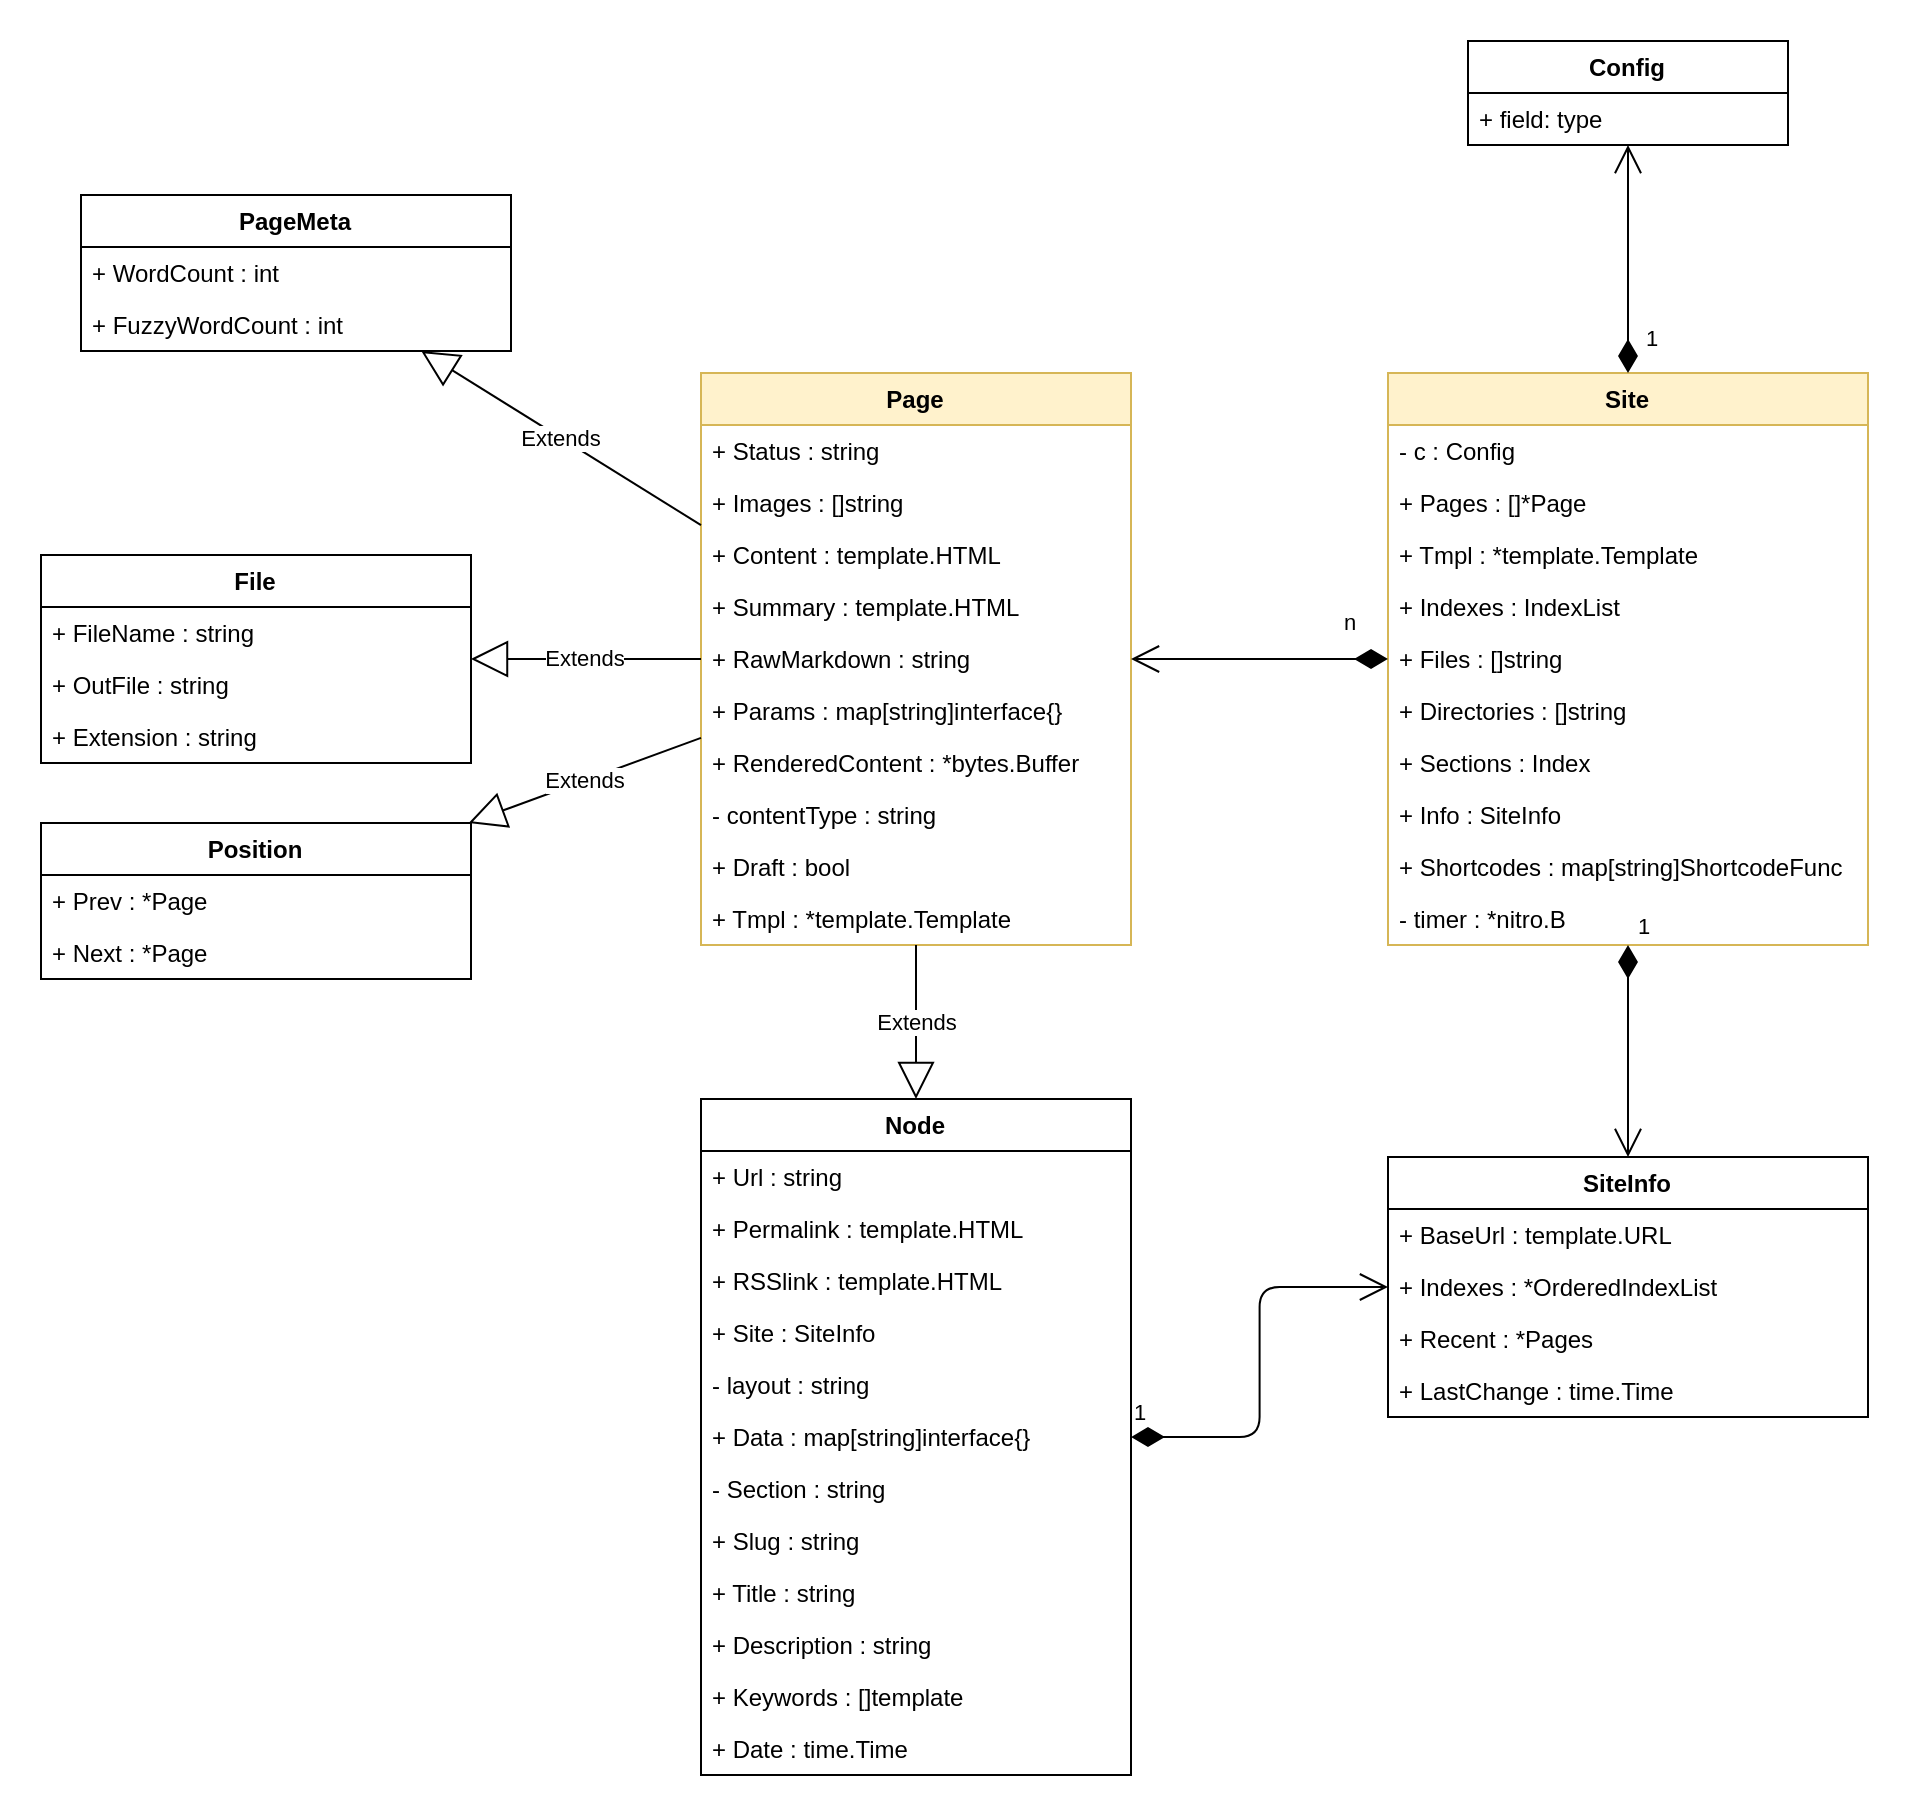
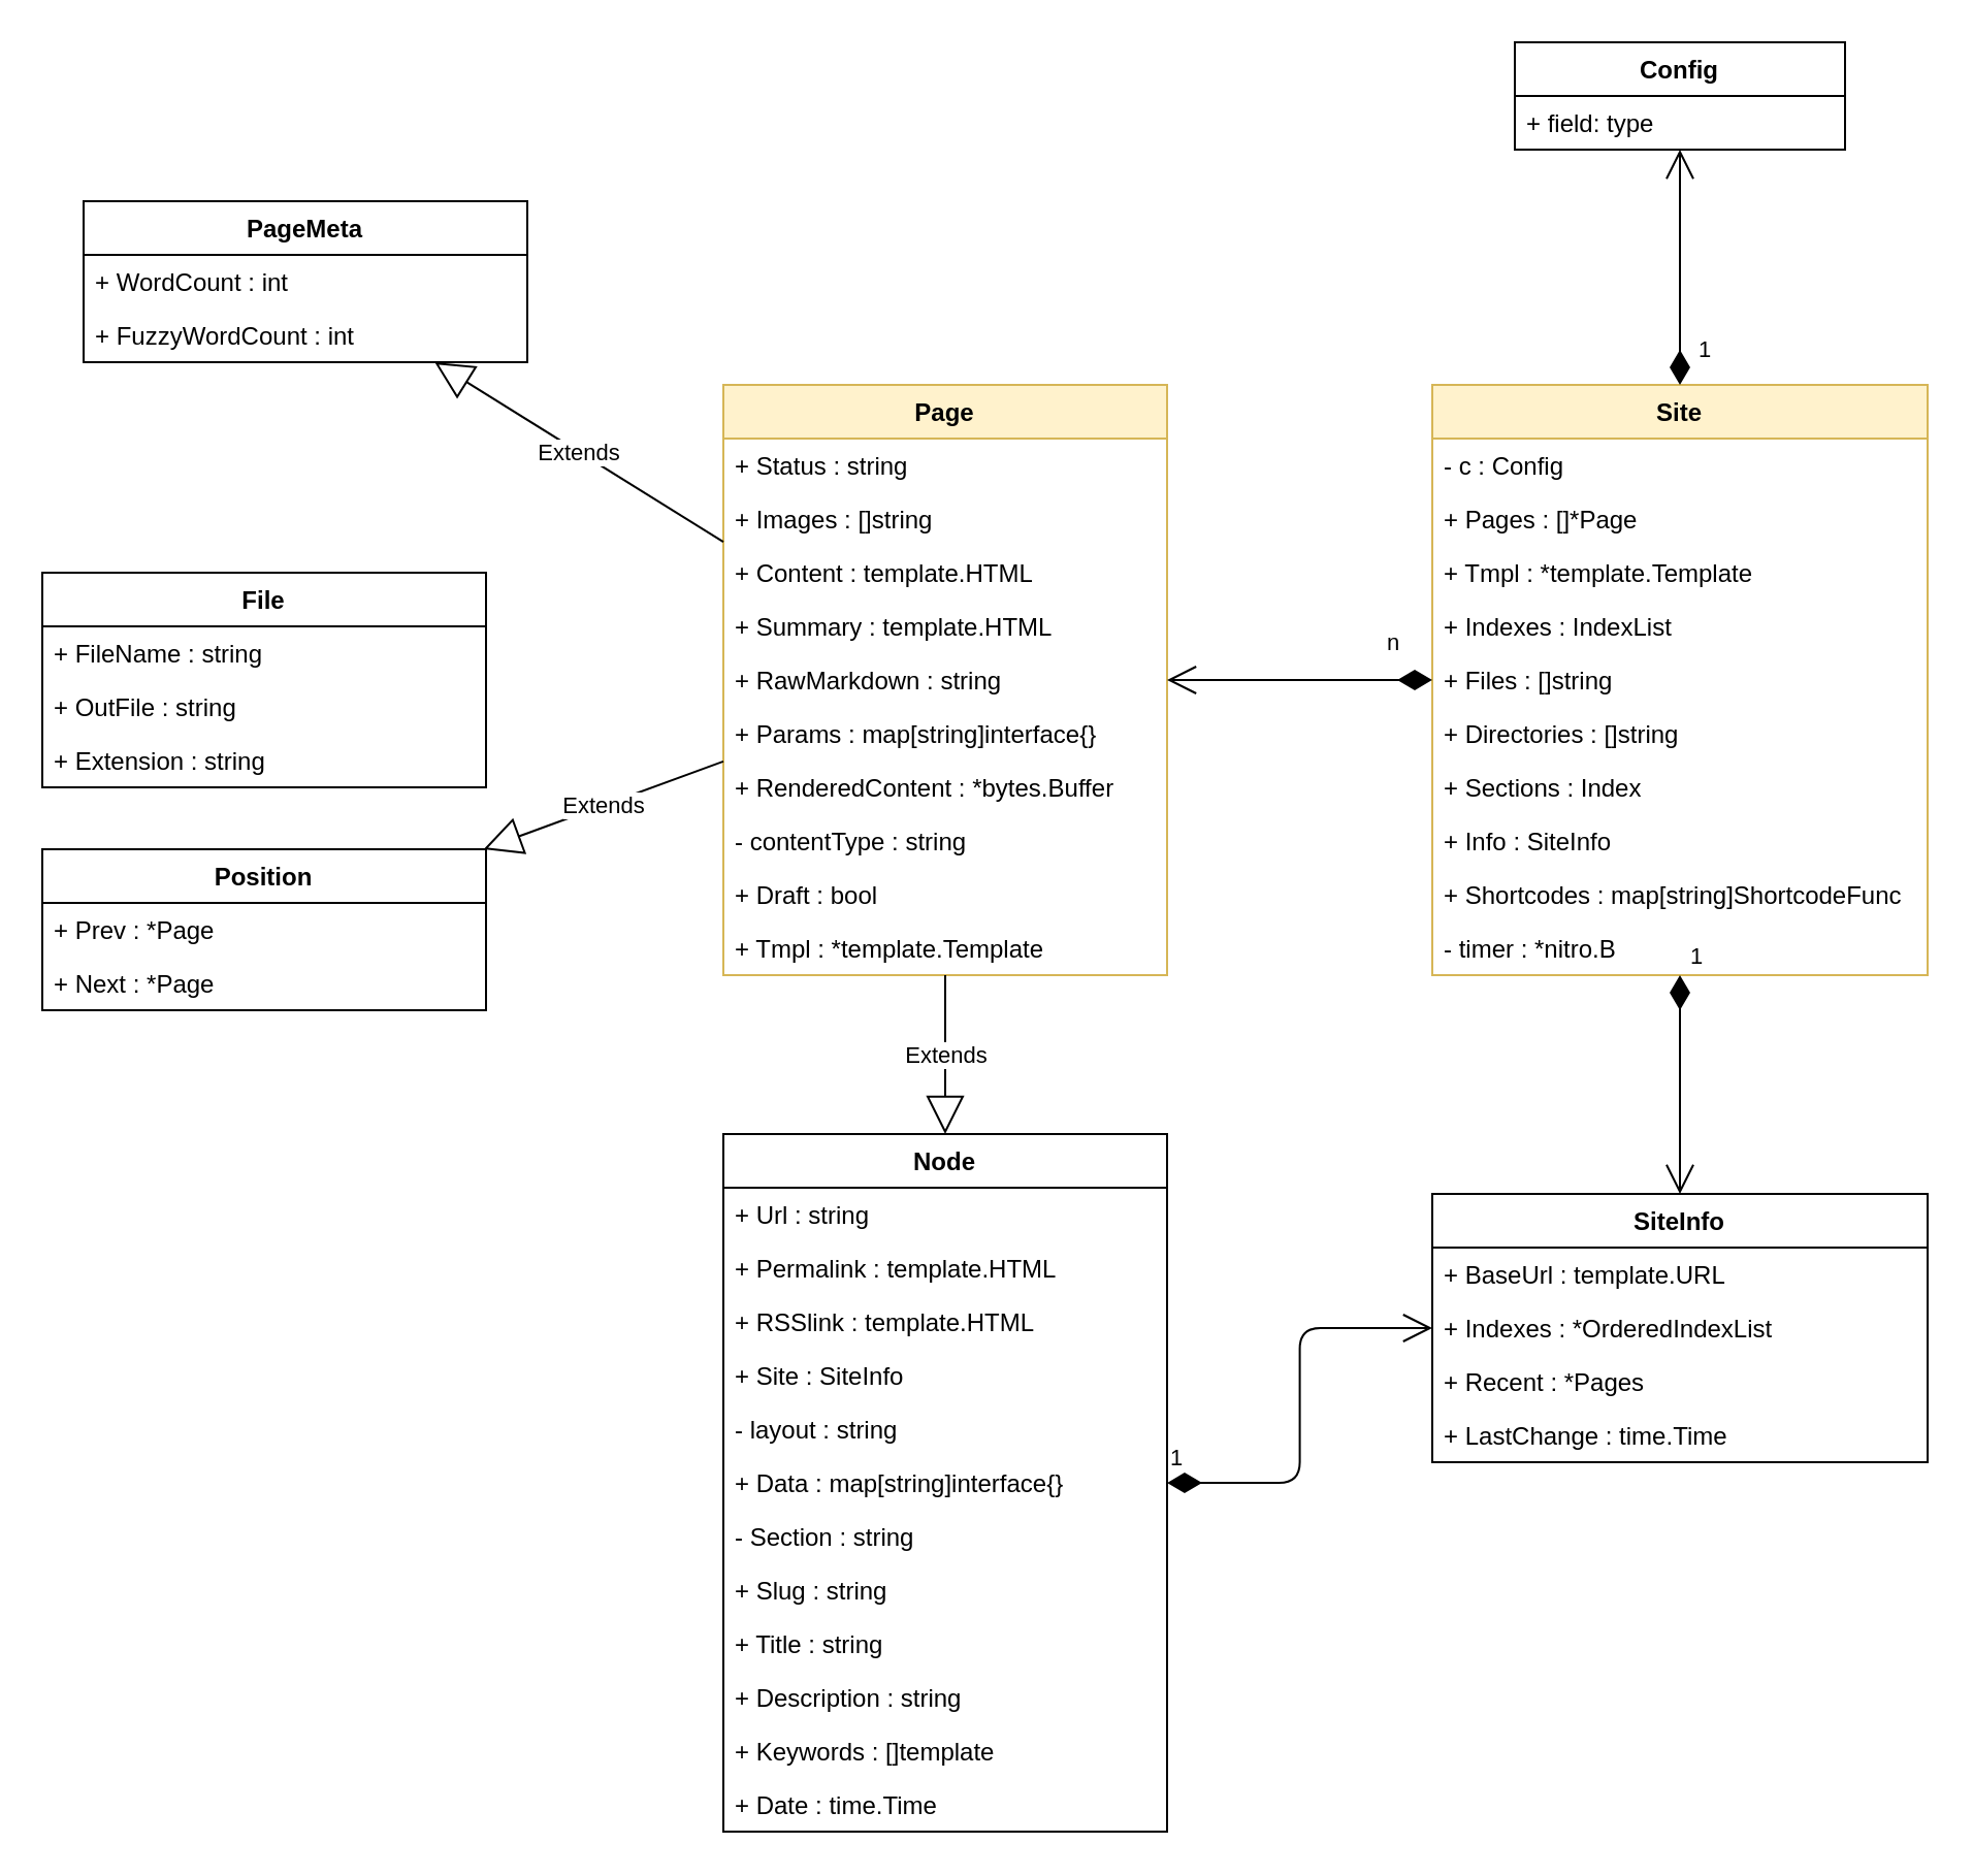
- <mxCell id="42" value="Extends" style="endArrow=block;endSize=16;endFill=0;html=1;" parent="1" source="22" target="38" edge="1"><mxGeometry width="160" relative="1" as="geometry"><mxPoint x="360" y="272.073" as="sourcePoint" /><mxPoint x="220.142" y="185" as="targetPoint" /></mxGeometry></mxCell>
